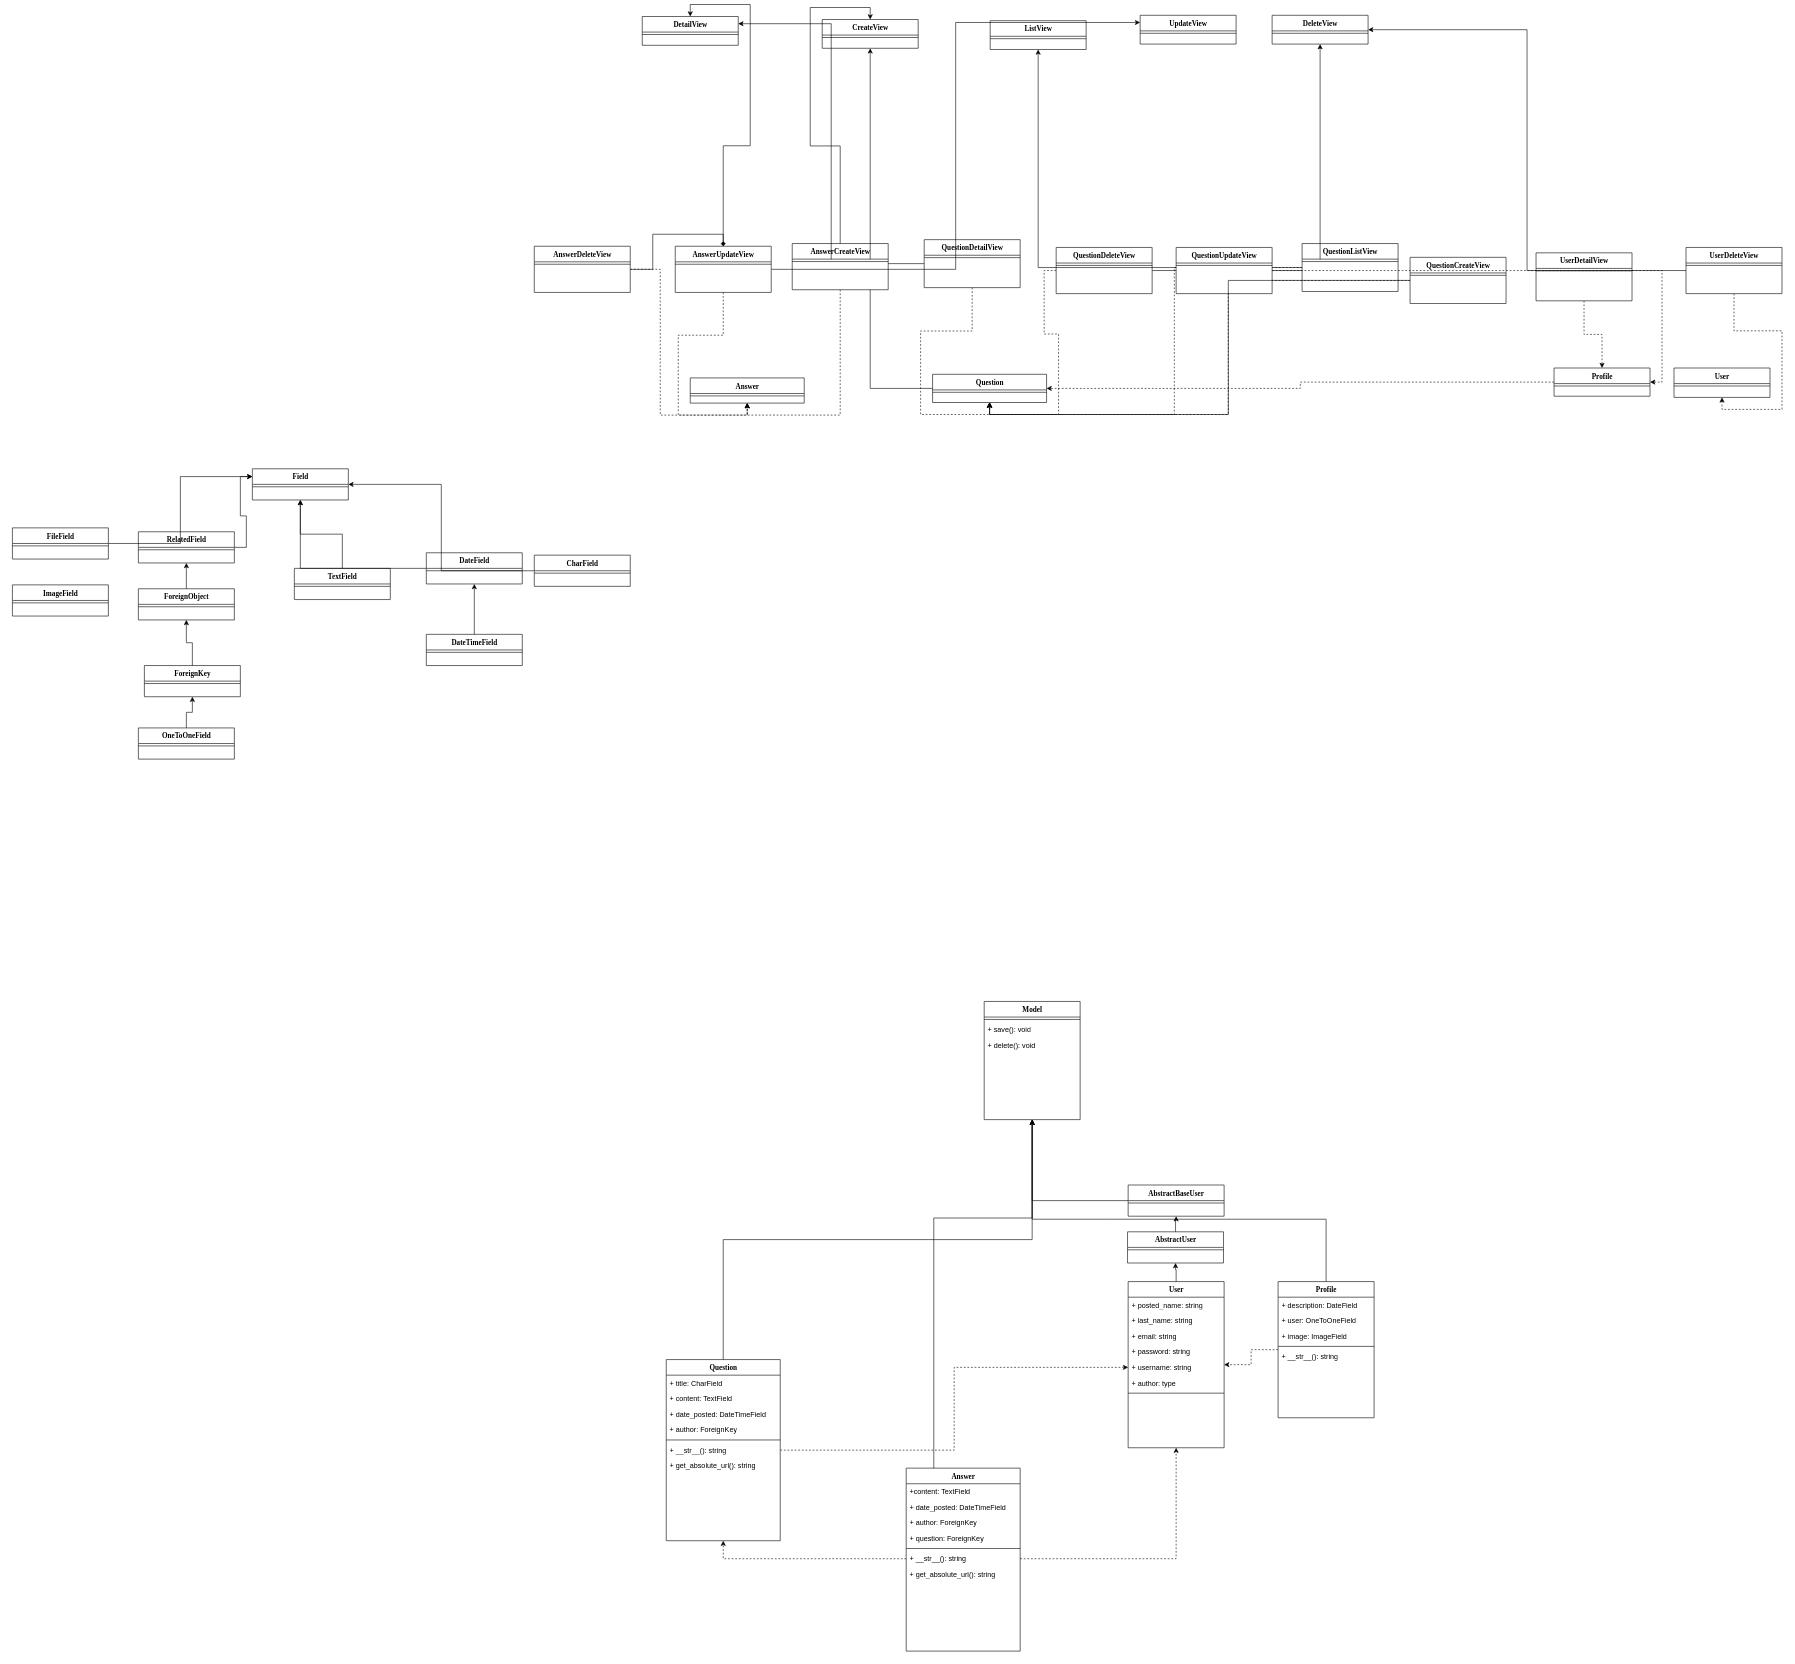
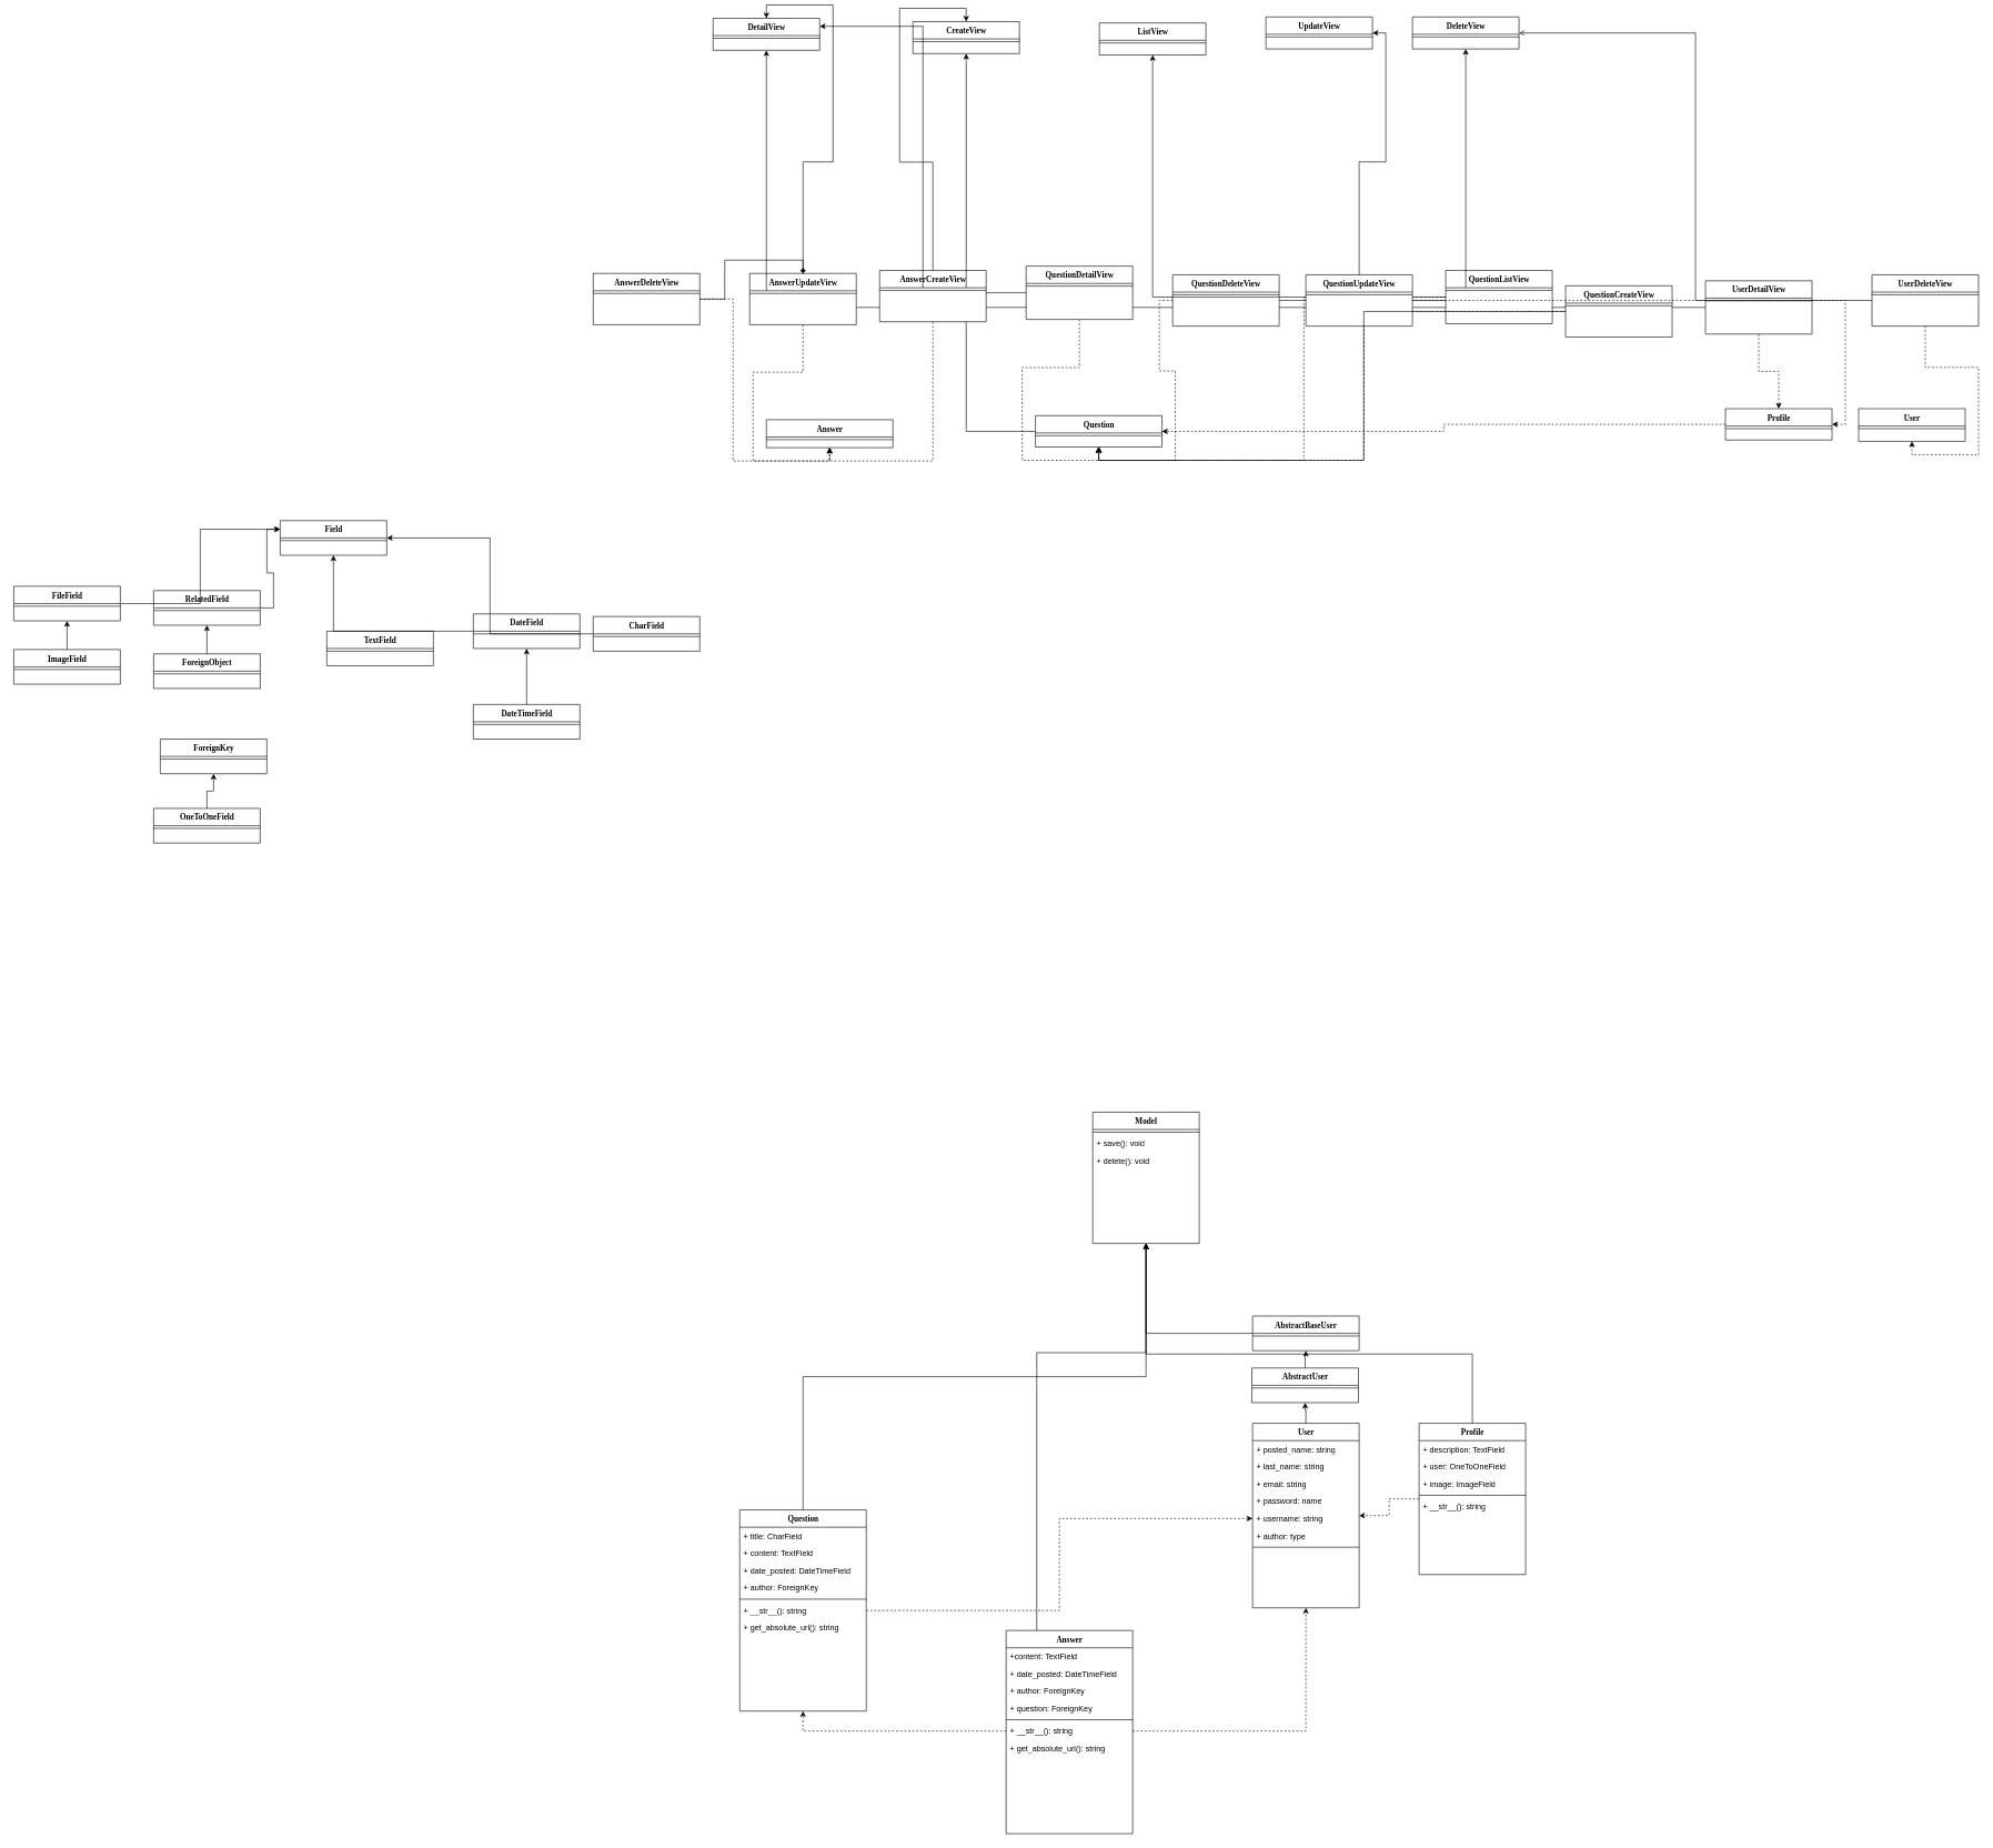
- <mxCell id="125" value="" style="edgeStyle=orthogonalEdgeStyle;rounded=0;orthogonalLoop=1;jettySize=auto;html=1;entryX=0;entryY=0.25;entryDx=0;entryDy=0;" edge="1" parent="1" source="132" target="92"><mxGeometry relative="1" as="geometry"><mxPoint x="1640" y="475.5" as="targetPoint" /></mxGeometry></mxCell>
+ <mxCell id="113" value="" style="edgeStyle=orthogonalEdgeStyle;rounded=0;orthogonalLoop=1;jettySize=auto;html=1;entryX=1;entryY=0.5;entryDx=0;entryDy=0;" edge="1" parent="1" source="114" target="92"><mxGeometry relative="1" as="geometry"><mxPoint x="2350" y="153.5" as="targetPoint" /></mxGeometry></mxCell>
- <mxCell id="89" value="" style="edgeStyle=orthogonalEdgeStyle;rounded=0;orthogonalLoop=1;jettySize=auto;html=1;entryX=1;entryY=0.5;entryDx=0;entryDy=0;" edge="1" parent="1" source="90" target="94"><mxGeometry relative="1" as="geometry"><mxPoint x="3120" y="280" as="targetPoint" /></mxGeometry></mxCell>
+ <mxCell id="89" value="" style="edgeStyle=orthogonalEdgeStyle;rounded=0;orthogonalLoop=1;jettySize=auto;html=1;entryX=1;entryY=0.5;entryDx=0;entryDy=0;endArrow=open;" edge="1" parent="1" source="90" target="94"><mxGeometry relative="1" as="geometry"><mxPoint x="3120" y="280" as="targetPoint" /></mxGeometry></mxCell>
+ <mxCell id="81" value="" style="edgeStyle=orthogonalEdgeStyle;rounded=0;orthogonalLoop=1;jettySize=auto;html=1;entryX=0.5;entryY=1;entryDx=0;entryDy=0;" edge="1" parent="1" source="82" target="86"><mxGeometry relative="1" as="geometry" /></mxCell>
- <mxCell id="50" value="" style="edgeStyle=orthogonalEdgeStyle;rounded=0;orthogonalLoop=1;jettySize=auto;html=1;entryX=0.5;entryY=1;entryDx=0;entryDy=0;" edge="1" parent="1" source="51" target="48"><mxGeometry relative="1" as="geometry"><mxPoint x="570" y="862" as="targetPoint" /></mxGeometry></mxCell>
+ <mxCell id="74" value="" style="edgeStyle=orthogonalEdgeStyle;rounded=0;orthogonalLoop=1;jettySize=auto;html=1;entryX=0.5;entryY=1;entryDx=0;entryDy=0;" edge="1" parent="1" source="75" target="72"><mxGeometry relative="1" as="geometry"><mxPoint x="100" y="1101.5" as="targetPoint" /></mxGeometry></mxCell>
- <mxCell id="65" value="" style="edgeStyle=orthogonalEdgeStyle;rounded=0;orthogonalLoop=1;jettySize=auto;html=1;" edge="1" parent="1" source="66" target="63"><mxGeometry relative="1" as="geometry" /></mxCell>
- <mxCell id="5" value="+ description: DateField" style="text;html=1;strokeColor=none;fillColor=none;align=left;verticalAlign=top;spacingLeft=4;spacingRight=4;whiteSpace=wrap;overflow=hidden;rotatable=0;points=[[0,0.5],[1,0.5]];portConstraint=eastwest;" parent="4" vertex="1"><mxGeometry y="26" width="160" height="26" as="geometry" /></mxCell>
+ <mxCell id="5" value="+ description: TextField" style="text;html=1;strokeColor=none;fillColor=none;align=left;verticalAlign=top;spacingLeft=4;spacingRight=4;whiteSpace=wrap;overflow=hidden;rotatable=0;points=[[0,0.5],[1,0.5]];portConstraint=eastwest;" parent="4" vertex="1"><mxGeometry y="26" width="160" height="26" as="geometry" /></mxCell>
- <mxCell id="15" value="+ password: string" style="text;html=1;strokeColor=none;fillColor=none;align=left;verticalAlign=top;spacingLeft=4;spacingRight=4;whiteSpace=wrap;overflow=hidden;rotatable=0;points=[[0,0.5],[1,0.5]];portConstraint=eastwest;" parent="11" vertex="1"><mxGeometry y="104" width="160" height="26" as="geometry" /></mxCell>
+ <mxCell id="15" value="+ password: name" style="text;html=1;strokeColor=none;fillColor=none;align=left;verticalAlign=top;spacingLeft=4;spacingRight=4;whiteSpace=wrap;overflow=hidden;rotatable=0;points=[[0,0.5],[1,0.5]];portConstraint=eastwest;" parent="11" vertex="1"><mxGeometry y="104" width="160" height="26" as="geometry" /></mxCell>
